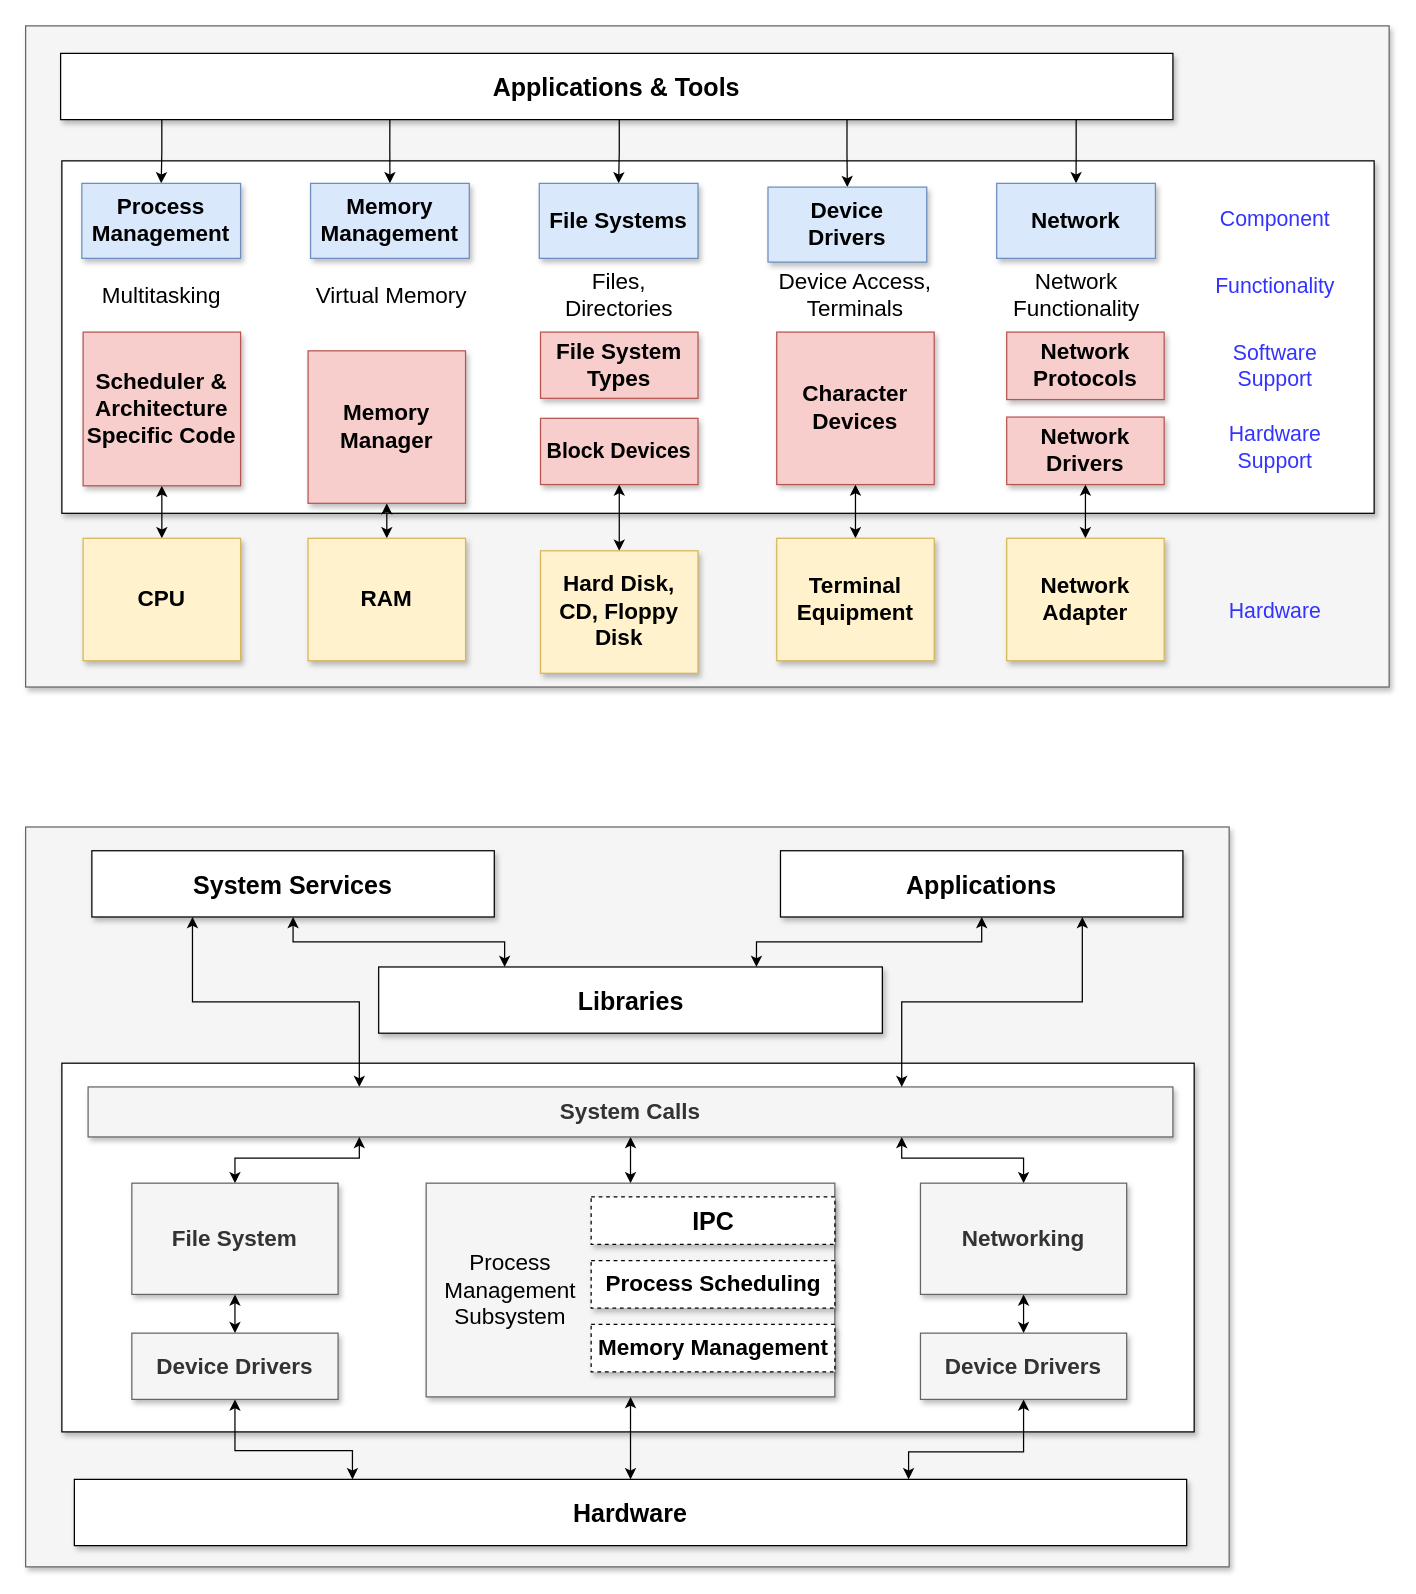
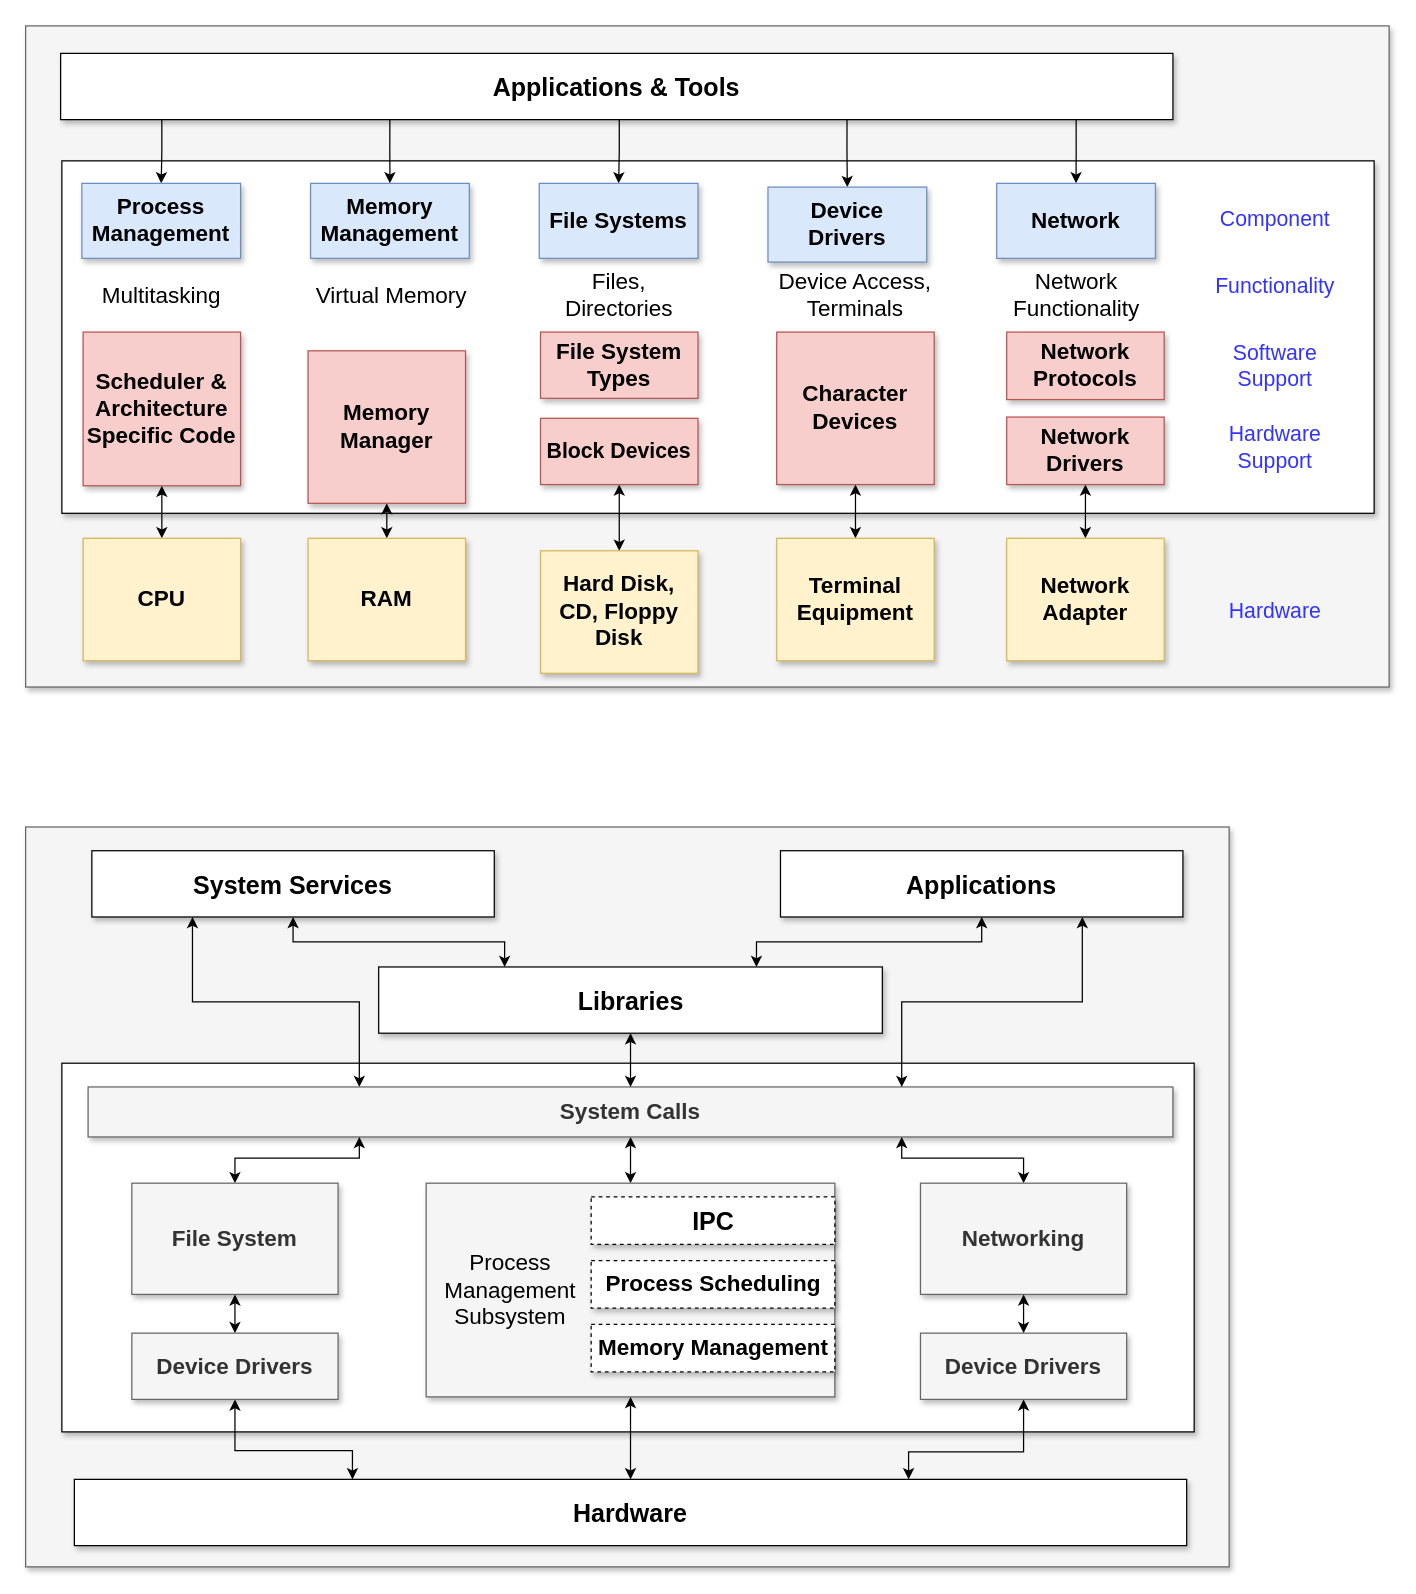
+ <mxCell id="66" style="edgeStyle=orthogonalEdgeStyle;rounded=0;orthogonalLoop=1;jettySize=auto;html=1;entryX=0.5;entryY=0;entryDx=0;entryDy=0;startArrow=classic;startFill=1;fontSize=17;fontColor=#3333FF;" edge="1" parent="1" source="67" target="48"><mxGeometry relative="1" as="geometry" /></mxCell>
